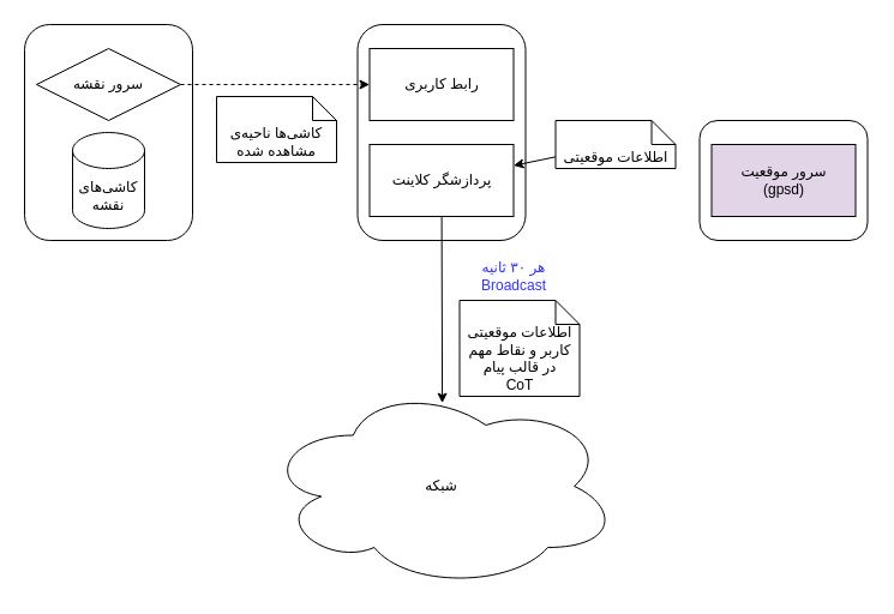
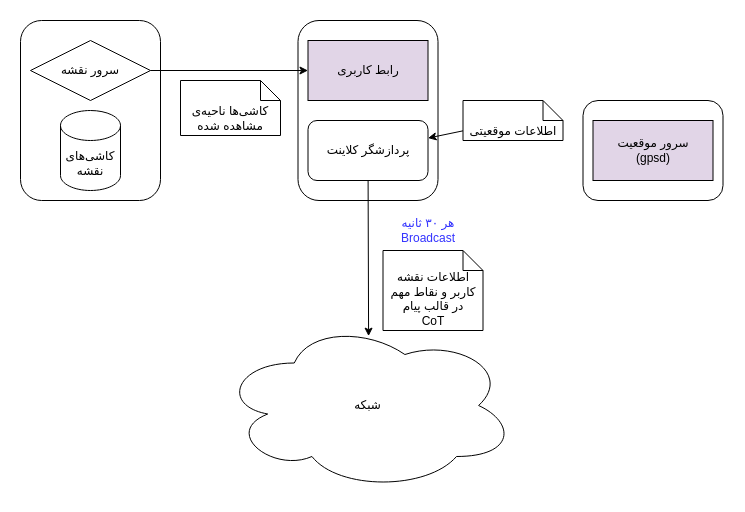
- <mxCell id="10" value="" style="endArrow=classic;startArrow=none;html=1;rounded=0;exitX=1;exitY=0.5;exitDx=0;exitDy=0;entryX=0;entryY=0.5;entryDx=0;entryDy=0;startFill=0;dashed=1;" edge="1" parent="1" source="5" target="6"><mxGeometry width="50" height="50" relative="1" as="geometry"><mxPoint x="160" y="110" as="sourcePoint" /><mxPoint x="210" y="60" as="targetPoint" /></mxGeometry></mxCell>
+ <mxCell id="10" value="" style="endArrow=classic;startArrow=none;html=1;rounded=0;exitX=1;exitY=0.5;exitDx=0;exitDy=0;entryX=0;entryY=0.5;entryDx=0;entryDy=0;startFill=0;" edge="1" parent="1" source="5" target="6"><mxGeometry width="50" height="50" relative="1" as="geometry"><mxPoint x="160" y="110" as="sourcePoint" /><mxPoint x="210" y="60" as="targetPoint" /></mxGeometry></mxCell>
- <mxCell id="6" value="رابط کاربری" style="rounded=0;whiteSpace=wrap;html=1;" vertex="1" parent="1"><mxGeometry x="307.5" y="40" width="120" height="60" as="geometry" /></mxCell>
+ <mxCell id="6" value="رابط کاربری" style="rounded=0;whiteSpace=wrap;html=1;fillColor=#e1d5e7;" vertex="1" parent="1"><mxGeometry x="307.5" y="40" width="120" height="60" as="geometry" /></mxCell>
- <mxCell id="7" value="پردازشگر کلاینت" style="rounded=0;whiteSpace=wrap;html=1;" vertex="1" parent="1"><mxGeometry x="307.5" y="120" width="120" height="60" as="geometry" /></mxCell>
+ <mxCell id="7" value="پردازشگر کلاینت" style="whiteSpace=wrap;html=1;rounded=1;" vertex="1" parent="1"><mxGeometry x="307.5" y="120" width="120" height="60" as="geometry" /></mxCell>
- <mxCell id="14" value="&lt;div&gt;اطلاعات موقعیتی کاربر و نقاط مهم در قالب پیام &lt;br&gt;&lt;/div&gt;&lt;div&gt;CoT&lt;br&gt;&lt;/div&gt;" style="shape=note;size=20;whiteSpace=wrap;html=1;align=center;verticalAlign=bottom;" vertex="1" parent="1"><mxGeometry x="382.5" y="250" width="100" height="80" as="geometry" /></mxCell>
+ <mxCell id="14" value="&lt;div&gt;اطلاعات نقشه کاربر و نقاط مهم در قالب پیام &lt;br&gt;&lt;/div&gt;&lt;div&gt;CoT&lt;br&gt;&lt;/div&gt;" style="shape=note;size=20;whiteSpace=wrap;html=1;align=center;verticalAlign=bottom;" vertex="1" parent="1"><mxGeometry x="382.5" y="250" width="100" height="80" as="geometry" /></mxCell>
